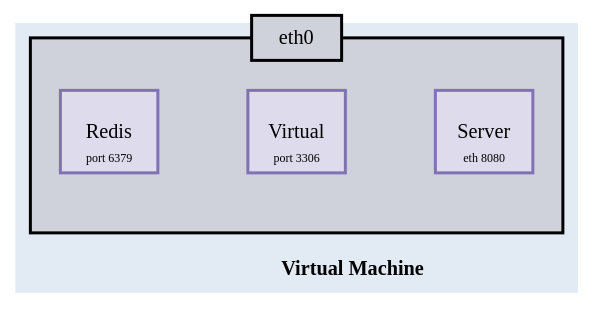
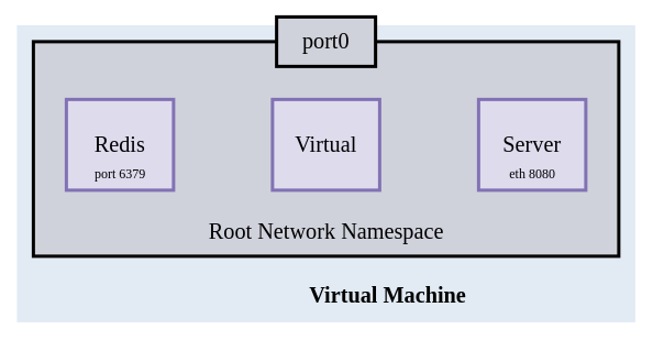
- <mxCell id="6" value="eth0" style="rounded=0;whiteSpace=wrap;html=1;fontFamily=Comic Sans MS;fontSize=27;strokeWidth=4;fillColor=#D0D2DB;" parent="1" vertex="1"><mxGeometry x="335" y="20" width="120" height="60" as="geometry" /></mxCell>
+ <mxCell id="6" value="port0" style="rounded=0;whiteSpace=wrap;html=1;fontFamily=Comic Sans MS;fontSize=27;strokeWidth=4;fillColor=#D0D2DB;" parent="1" vertex="1"><mxGeometry x="335" y="20" width="120" height="60" as="geometry" /></mxCell>
- <mxCell id="12" value="port 3306" style="text;html=1;strokeColor=none;fillColor=none;align=center;verticalAlign=middle;whiteSpace=wrap;rounded=0;fontSize=16;fontFamily=Comic Sans MS;" parent="10" vertex="1"><mxGeometry x="12.5" y="80" width="105" height="20" as="geometry" /></mxCell>
+ <mxCell id="5" value="Root Network Namespace" style="text;html=1;strokeColor=none;fillColor=none;align=center;verticalAlign=middle;whiteSpace=wrap;rounded=0;fontFamily=Comic Sans MS;fontSize=27;" parent="1" vertex="1"><mxGeometry x="197.5" y="260" width="395" height="40" as="geometry" /></mxCell>
